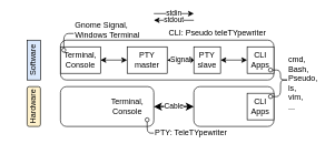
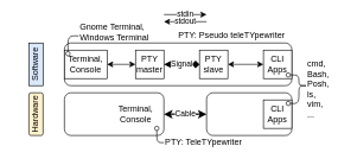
- <mxCell id="24" value="Gnome Signal,&lt;br&gt;Windows Terminal" style="text;html=1;align=left;verticalAlign=middle;resizable=0;points=[];autosize=1;strokeColor=none;" parent="1" vertex="1"><mxGeometry x="110" y="30" width="110" height="30" as="geometry" /></mxCell>
+ <mxCell id="24" value="Gnome Terminal,&lt;br&gt;Windows Terminal" style="text;html=1;align=left;verticalAlign=middle;resizable=0;points=[];autosize=1;strokeColor=none;" parent="1" vertex="1"><mxGeometry x="110" y="30" width="110" height="30" as="geometry" /></mxCell>
- <mxCell id="9" value="&lt;span&gt;CLI: Pseudo teleTYpewriter&lt;/span&gt;" style="text;html=1;align=center;verticalAlign=middle;resizable=0;points=[];autosize=1;strokeColor=none;" parent="1" vertex="1"><mxGeometry x="240" y="40" width="170" height="20" as="geometry" /></mxCell>
+ <mxCell id="9" value="&lt;span&gt;PTY: Pseudo teleTYpewriter&lt;/span&gt;" style="text;html=1;align=center;verticalAlign=middle;resizable=0;points=[];autosize=1;strokeColor=none;" parent="1" vertex="1"><mxGeometry x="240" y="40" width="170" height="20" as="geometry" /></mxCell>
- <mxCell id="6" value="PTY&lt;br&gt;master" style="rounded=0;whiteSpace=wrap;html=1;" parent="1" vertex="1"><mxGeometry x="190" y="70" width="60" height="40" as="geometry" /></mxCell>
+ <mxCell id="6" value="PTY&lt;br&gt;master" style="rounded=0;whiteSpace=wrap;html=1;" parent="1" vertex="1"><mxGeometry x="190" y="70" width="40" height="40" as="geometry" /></mxCell>
- <mxCell id="7" value="PTY&lt;br&gt;slave" style="rounded=0;whiteSpace=wrap;html=1;" parent="1" vertex="1"><mxGeometry x="290" y="70" width="40" height="40" as="geometry" /></mxCell>
+ <mxCell id="7" value="PTY&lt;br&gt;slave" style="rounded=0;whiteSpace=wrap;html=1;" parent="1" vertex="1"><mxGeometry x="280" y="70" width="40" height="40" as="geometry" /></mxCell>
- <mxCell id="22" value="cmd,&lt;br&gt;Bash,&lt;br&gt;Pseudo,&lt;br&gt;ls,&lt;br&gt;vim,&lt;br&gt;..." style="text;html=1;align=left;verticalAlign=middle;resizable=0;points=[];autosize=1;strokeColor=none;" parent="1" vertex="1"><mxGeometry x="430" y="80" width="50" height="90" as="geometry" /></mxCell>
+ <mxCell id="22" value="cmd,&lt;br&gt;Bash,&lt;br&gt;Posh,&lt;br&gt;ls,&lt;br&gt;vim,&lt;br&gt;..." style="text;html=1;align=left;verticalAlign=middle;resizable=0;points=[];autosize=1;strokeColor=none;" parent="1" vertex="1"><mxGeometry x="430" y="80" width="50" height="90" as="geometry" /></mxCell>
